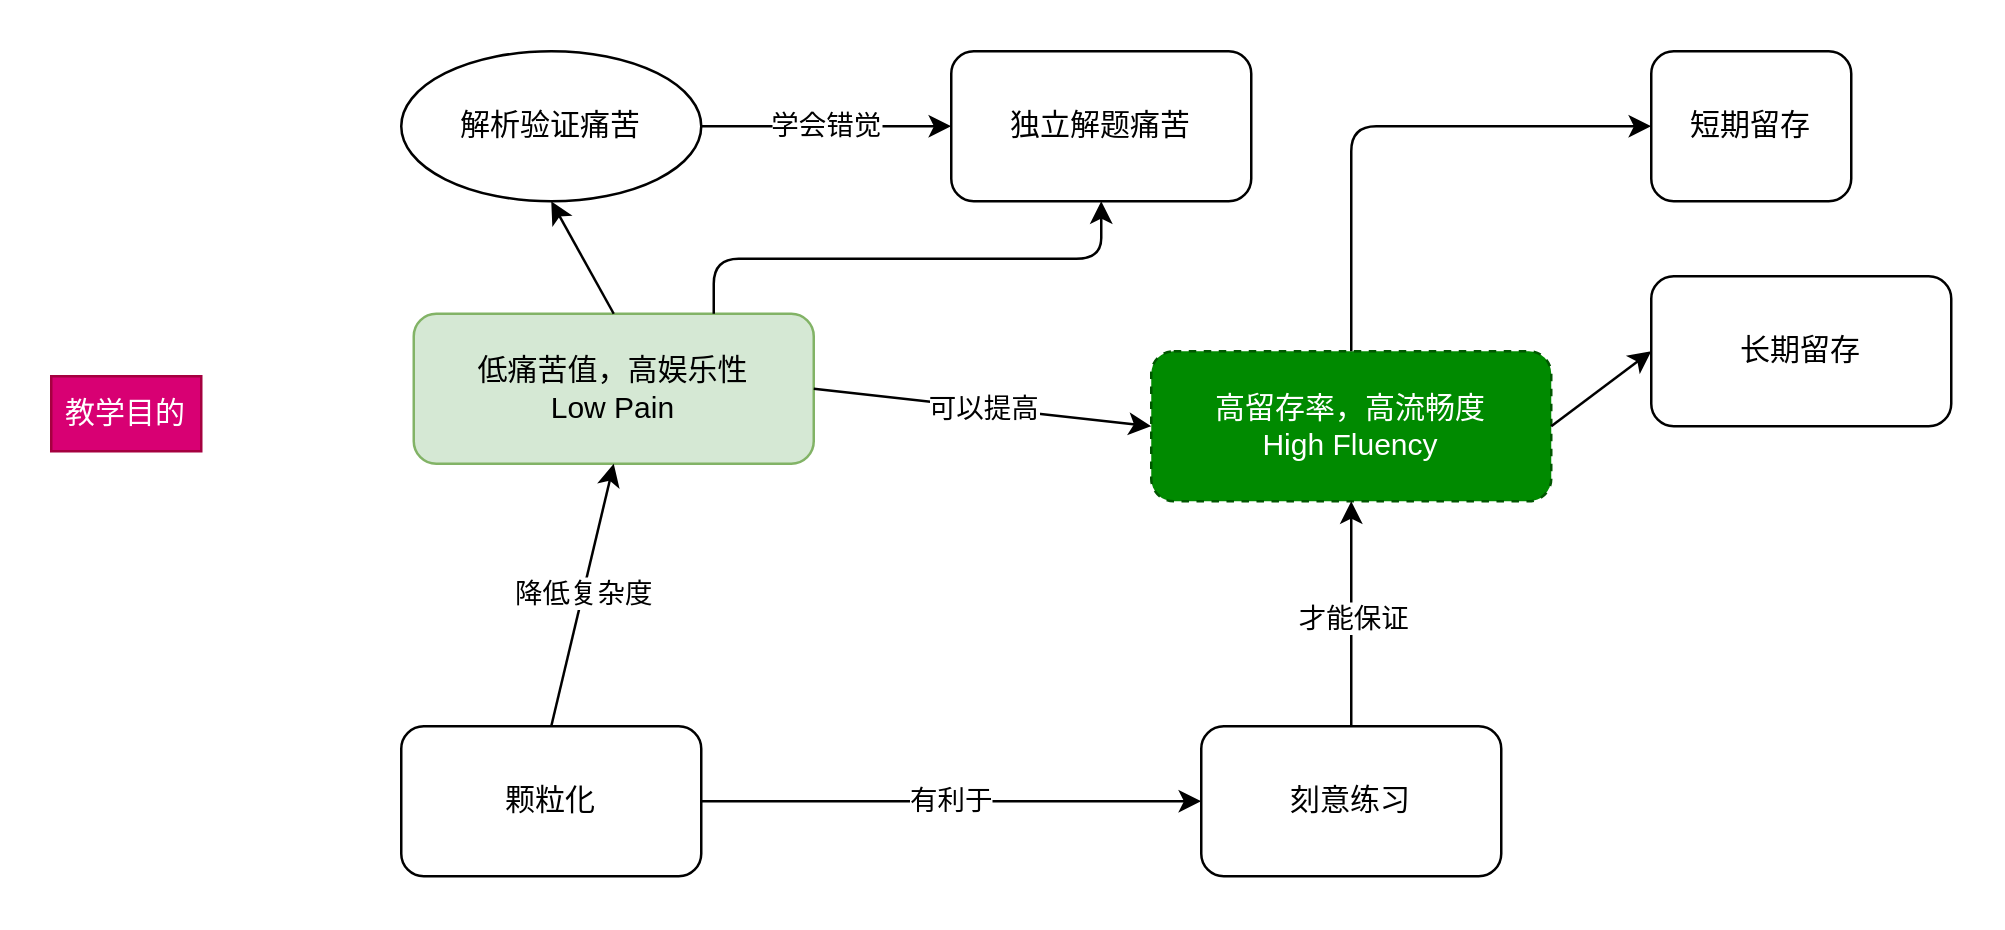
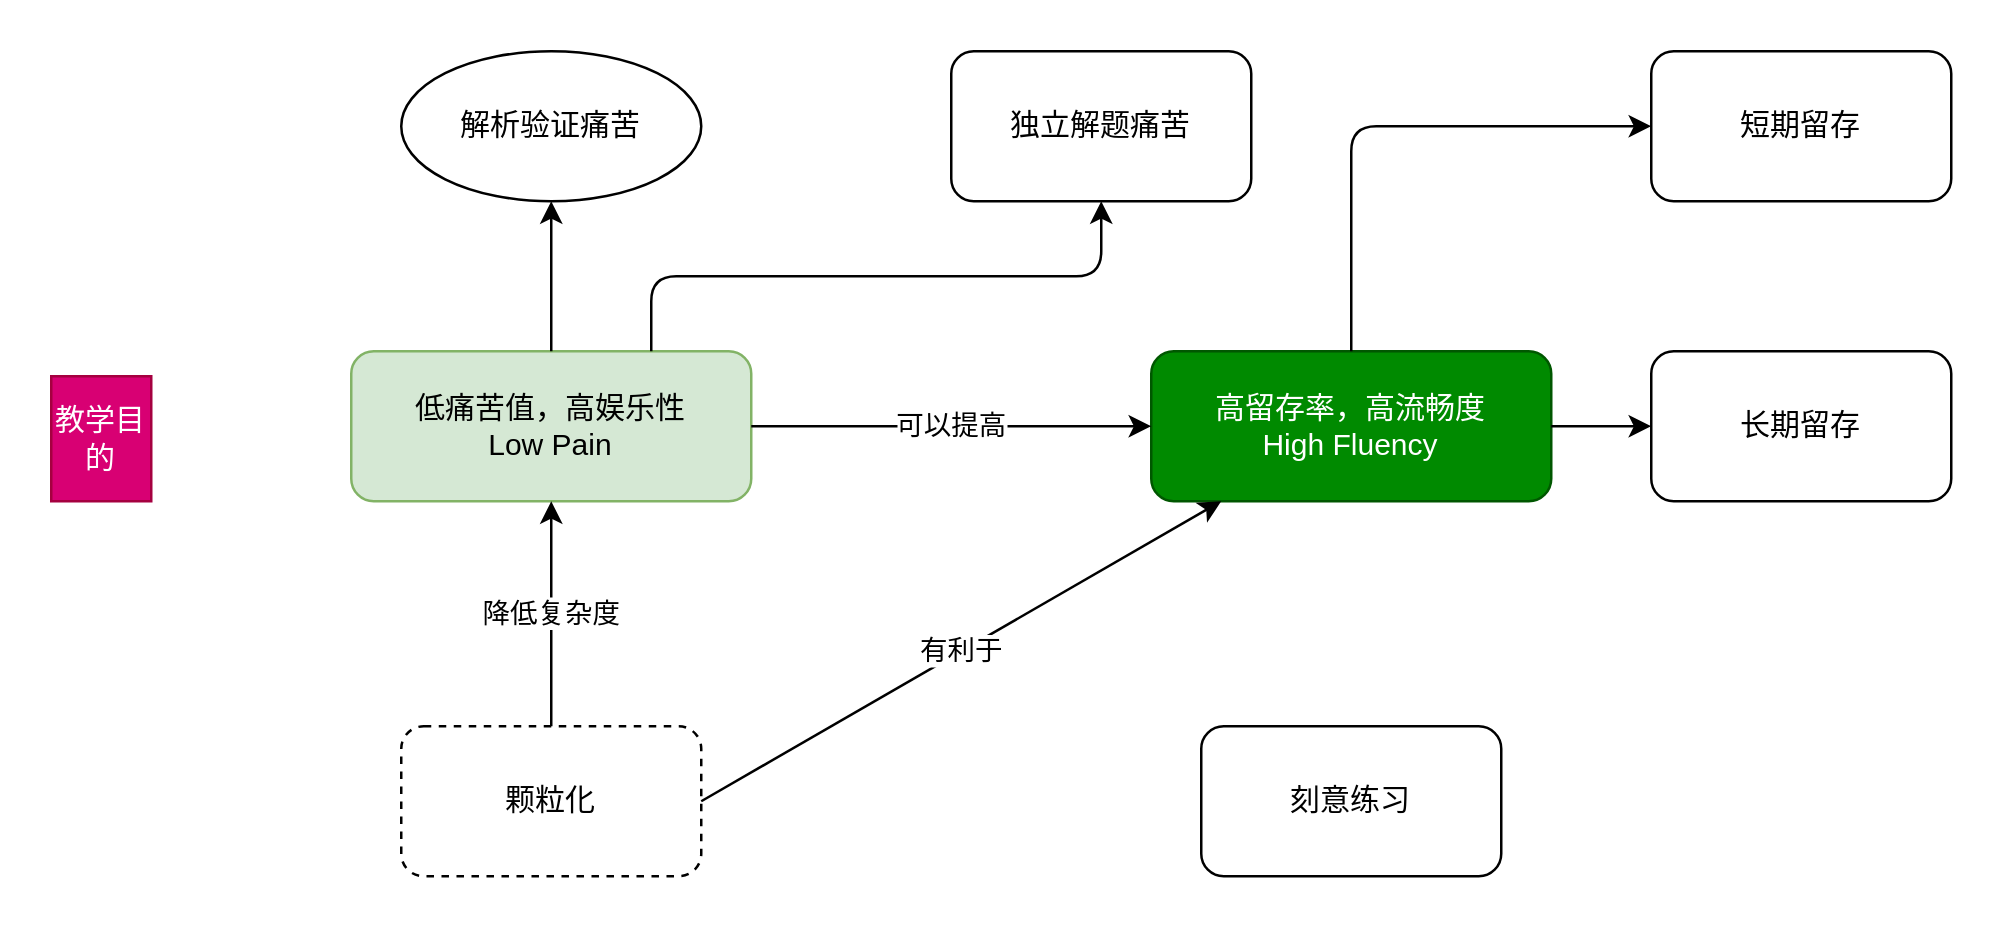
- <mxCell id="16" value="学会错觉" style="endArrow=classic;html=1;rounded=1;entryX=0;entryY=0.5;entryDx=0;entryDy=0;exitX=1;exitY=0.5;exitDx=0;exitDy=0;" edge="1" parent="1" source="12" target="13"><mxGeometry width="50" height="50" relative="1" as="geometry"><mxPoint x="290" y="230" as="sourcePoint" /><mxPoint x="340" y="180" as="targetPoint" /></mxGeometry></mxCell>
- <mxCell id="17" value="短期留存" style="rounded=1;whiteSpace=wrap;html=1;" vertex="1" parent="1"><mxGeometry x="660" y="20" width="80" height="60" as="geometry" /></mxCell>
+ <mxCell id="17" value="短期留存" style="rounded=1;whiteSpace=wrap;html=1;" vertex="1" parent="1"><mxGeometry x="660" y="20" width="120" height="60" as="geometry" /></mxCell>
- <mxCell id="18" value="长期留存" style="rounded=1;whiteSpace=wrap;html=1;" vertex="1" parent="1"><mxGeometry x="660" y="110" width="120" height="60" as="geometry" /></mxCell>
+ <mxCell id="18" value="长期留存" style="rounded=1;whiteSpace=wrap;html=1;" vertex="1" parent="1"><mxGeometry x="660" y="140" width="120" height="60" as="geometry" /></mxCell>
- <mxCell id="2" value="低痛苦值，高娱乐性&lt;br&gt;Low Pain" style="rounded=1;whiteSpace=wrap;html=1;fillColor=#d5e8d4;strokeColor=#82b366;" vertex="1" parent="1"><mxGeometry x="165" y="125" width="160" height="60" as="geometry" /></mxCell>
+ <mxCell id="2" value="低痛苦值，高娱乐性&lt;br&gt;Low Pain" style="rounded=1;whiteSpace=wrap;html=1;fillColor=#d5e8d4;strokeColor=#82b366;" vertex="1" parent="1"><mxGeometry x="140" y="140" width="160" height="60" as="geometry" /></mxCell>
- <mxCell id="4" value="教学目的" style="text;html=1;strokeColor=#A50040;fillColor=#d80073;align=center;verticalAlign=middle;whiteSpace=wrap;rounded=0;fontColor=#ffffff;" vertex="1" parent="1"><mxGeometry x="20" y="150" width="60" height="30" as="geometry" /></mxCell>
+ <mxCell id="4" value="教学目的" style="text;html=1;strokeColor=#A50040;fillColor=#d80073;align=center;verticalAlign=middle;whiteSpace=wrap;rounded=0;fontColor=#ffffff;" vertex="1" parent="1"><mxGeometry x="20" y="150" width="40" height="50" as="geometry" /></mxCell>
- <mxCell id="3" value="高留存率，高流畅度&lt;br&gt;High Fluency" style="rounded=1;whiteSpace=wrap;html=1;fillColor=#008a00;strokeColor=#005700;fontColor=#ffffff;dashed=1;" vertex="1" parent="1"><mxGeometry x="460" y="140" width="160" height="60" as="geometry" /></mxCell>
+ <mxCell id="3" value="高留存率，高流畅度&lt;br&gt;High Fluency" style="rounded=1;whiteSpace=wrap;html=1;fillColor=#008a00;strokeColor=#005700;fontColor=#ffffff;" vertex="1" parent="1"><mxGeometry x="460" y="140" width="160" height="60" as="geometry" /></mxCell>
- <mxCell id="9" value="" style="endArrow=classic;html=1;rounded=0;entryX=0.5;entryY=1;entryDx=0;entryDy=0;exitX=0.5;exitY=0;exitDx=0;exitDy=0;" edge="1" parent="1" source="7" target="3"><mxGeometry width="50" height="50" relative="1" as="geometry"><mxPoint x="320" y="360" as="sourcePoint" /><mxPoint x="370" y="310" as="targetPoint" /></mxGeometry></mxCell>
- <mxCell id="10" value="才能保证" style="edgeLabel;html=1;align=center;verticalAlign=middle;resizable=0;points=[];" vertex="1" connectable="0" parent="9"><mxGeometry x="-0.022" relative="1" as="geometry"><mxPoint as="offset" /></mxGeometry></mxCell>
- <mxCell id="6" value="颗粒化" style="rounded=1;whiteSpace=wrap;html=1;" vertex="1" parent="1"><mxGeometry x="160" y="290" width="120" height="60" as="geometry" /></mxCell>
+ <mxCell id="6" value="颗粒化" style="rounded=1;whiteSpace=wrap;html=1;dashed=1;" vertex="1" parent="1"><mxGeometry x="160" y="290" width="120" height="60" as="geometry" /></mxCell>
- <mxCell id="11" value="有利于" style="endArrow=classic;html=1;rounded=0;entryX=0;entryY=0.5;entryDx=0;entryDy=0;exitX=1;exitY=0.5;exitDx=0;exitDy=0;" edge="1" parent="1" source="6" target="7"><mxGeometry width="50" height="50" relative="1" as="geometry"><mxPoint x="310" y="350" as="sourcePoint" /><mxPoint x="370" y="310" as="targetPoint" /></mxGeometry></mxCell>
+ <mxCell id="11" value="有利于" style="endArrow=classic;html=1;rounded=0;exitX=1;exitY=0.5;exitDx=0;exitDy=0;" edge="1" parent="1" source="6" target="3"><mxGeometry width="50" height="50" relative="1" as="geometry"><mxPoint x="310" y="350" as="sourcePoint" /><mxPoint x="370" y="310" as="targetPoint" /></mxGeometry></mxCell>
